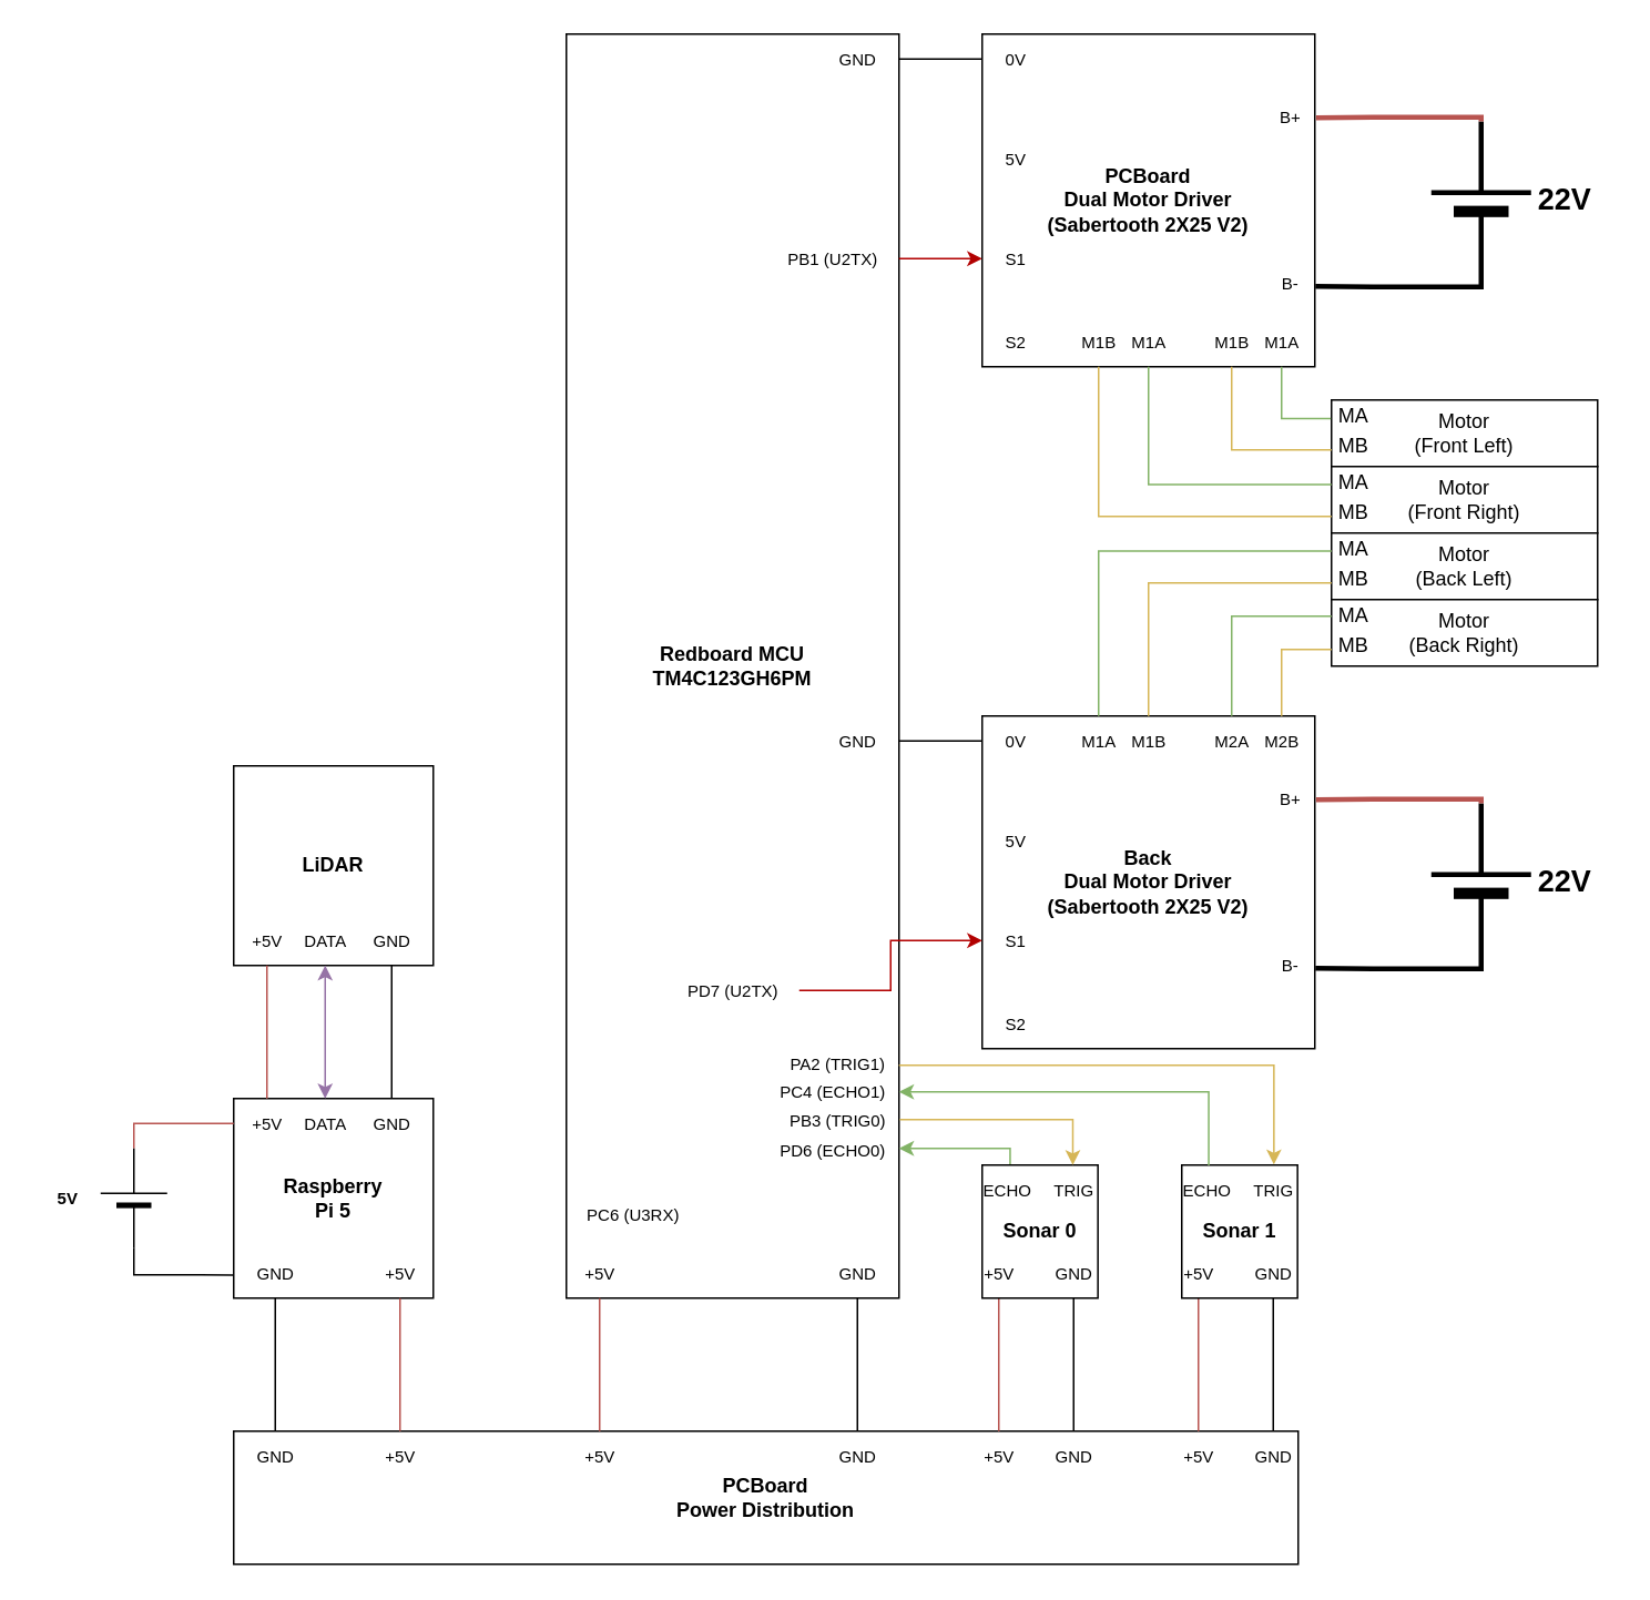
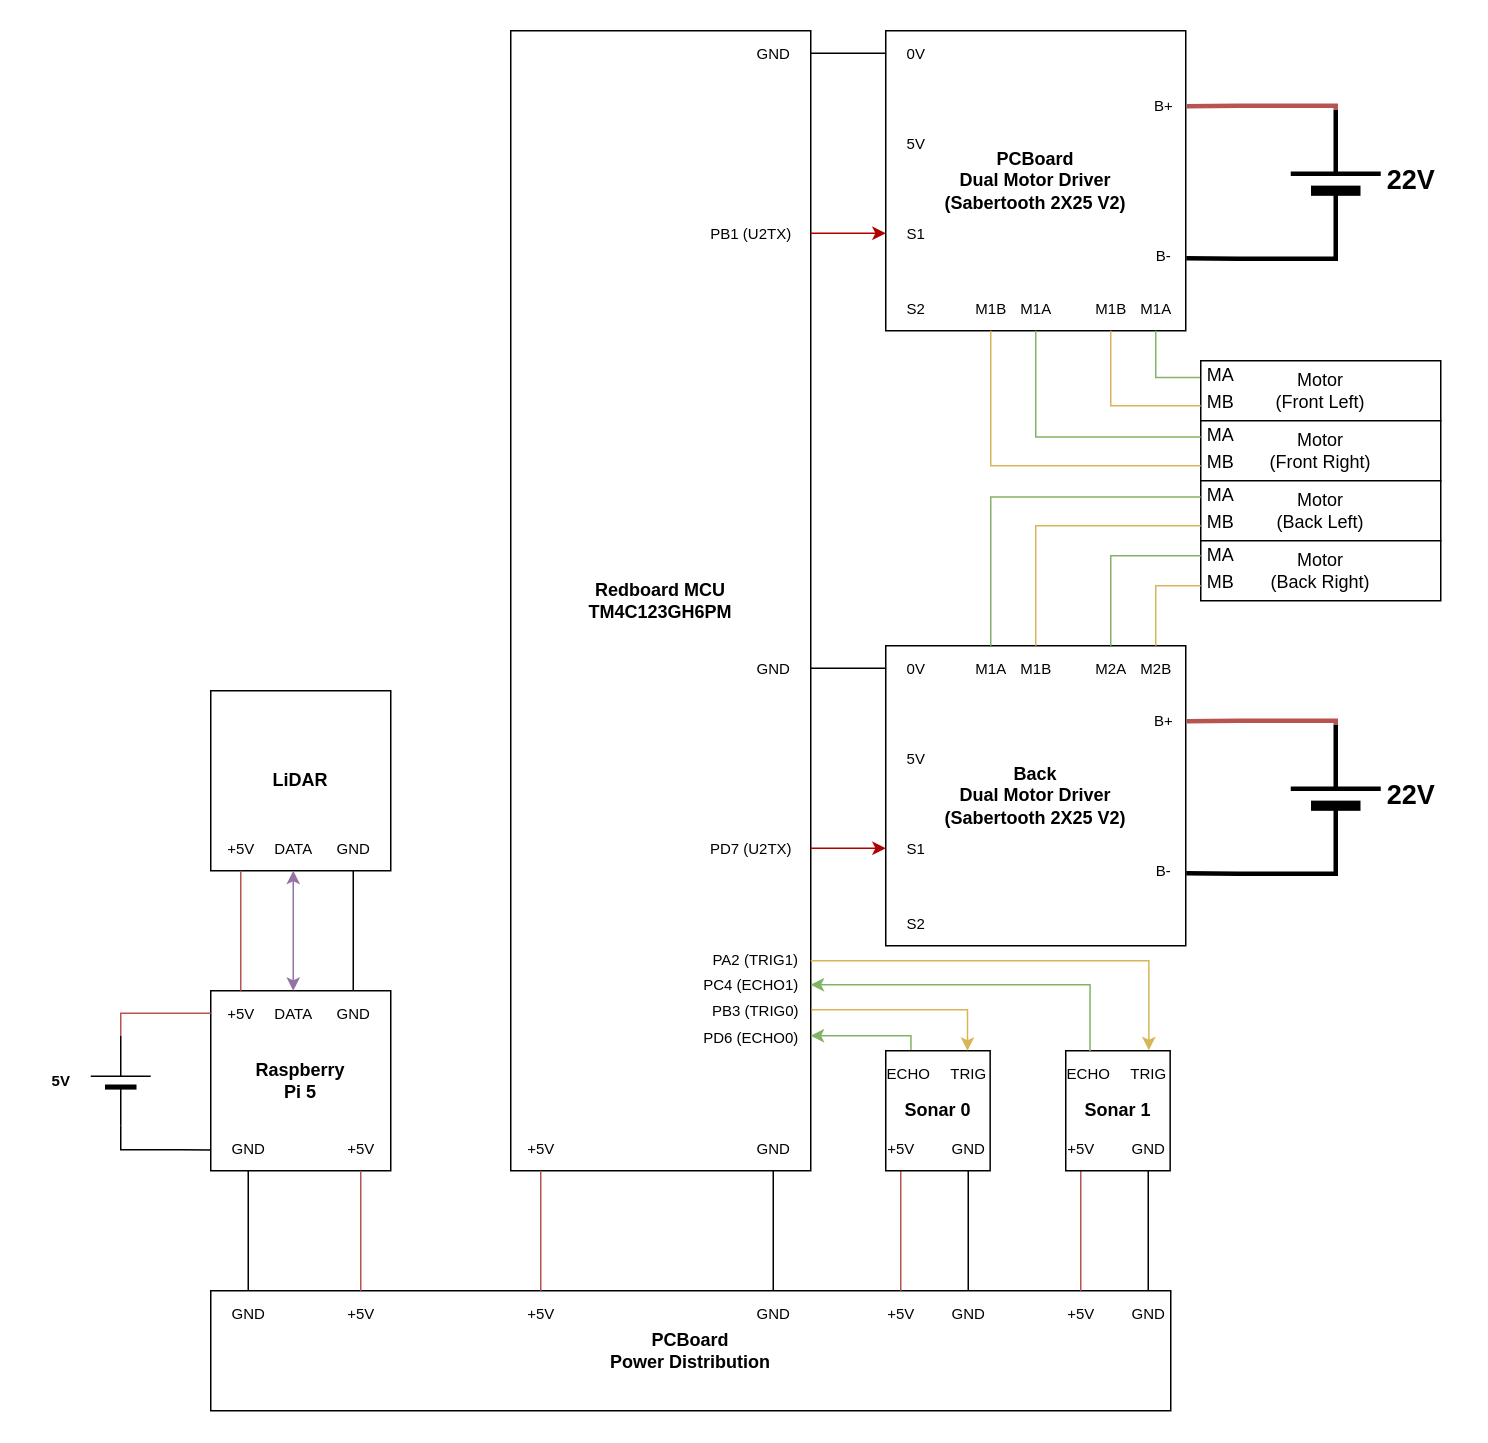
- <mxCell id="76" value="&lt;span style=&quot;font-size: 10px;&quot;&gt;PD7 (U2TX)&lt;/span&gt;" style="text;html=1;align=center;verticalAlign=middle;resizable=0;points=[];autosize=1;strokeColor=none;fillColor=none;" vertex="1" parent="1"><mxGeometry x="400" y="580" width="80" height="30" as="geometry" /></mxCell>
+ <mxCell id="76" value="&lt;span style=&quot;font-size: 10px;&quot;&gt;PD7 (U2TX)&lt;/span&gt;" style="text;html=1;align=center;verticalAlign=middle;resizable=0;points=[];autosize=1;strokeColor=none;fillColor=none;" vertex="1" parent="1"><mxGeometry x="460" y="550" width="80" height="30" as="geometry" /></mxCell>
- <mxCell id="53" value="&lt;span style=&quot;font-size: 10px;&quot;&gt;PC6 (U3RX)&lt;/span&gt;" style="text;html=1;align=center;verticalAlign=middle;resizable=0;points=[];autosize=1;strokeColor=none;fillColor=none;" vertex="1" parent="1"><mxGeometry x="340" y="715" width="80" height="30" as="geometry" /></mxCell>
